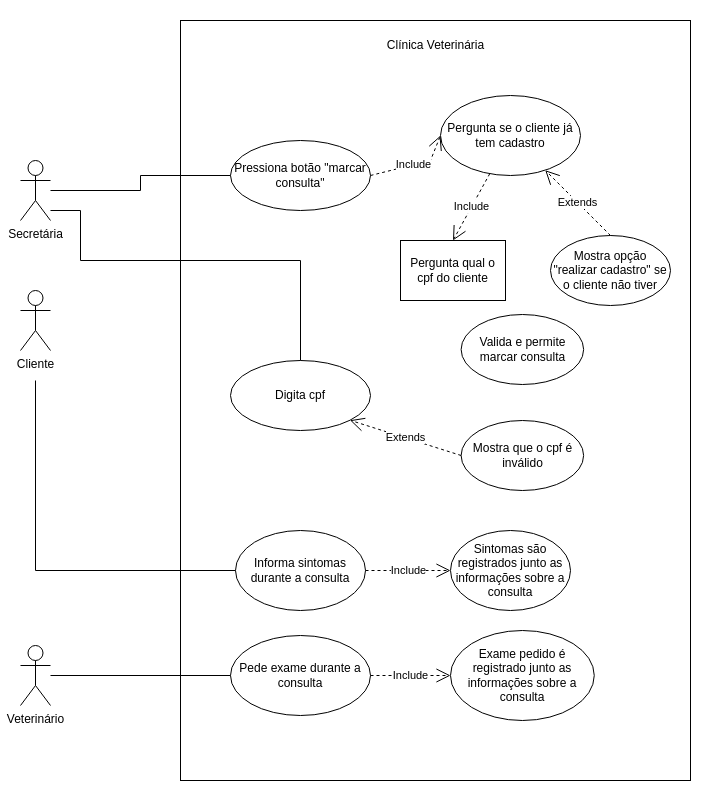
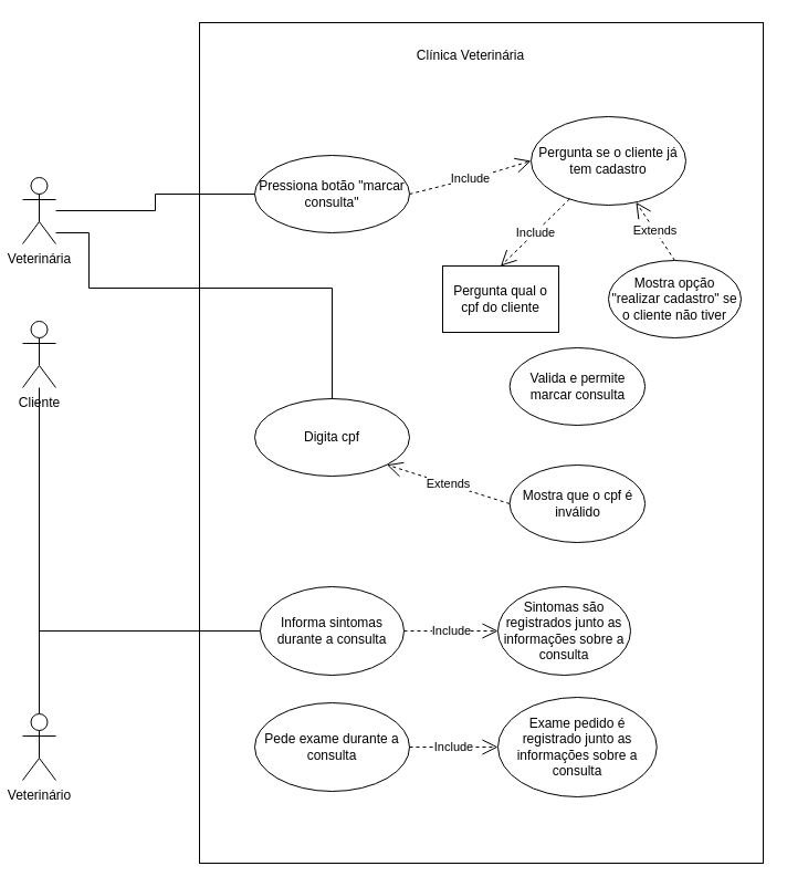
- <mxCell id="5" value="Clínica Veterinária" style="text;html=1;resizable=0;autosize=1;align=center;verticalAlign=middle;points=[];fillColor=none;strokeColor=none;rounded=0;" vertex="1" parent="1"><mxGeometry x="380" y="35" width="110" height="20" as="geometry" /></mxCell>
+ <mxCell id="5" value="Clínica Veterinária" style="text;html=1;resizable=0;autosize=1;align=center;verticalAlign=middle;points=[];fillColor=none;strokeColor=none;rounded=0;" vertex="1" parent="1"><mxGeometry x="370" y="40" width="110" height="20" as="geometry" /></mxCell>
- <mxCell id="6" value="Pergunta se o cliente já tem cadastro" style="ellipse;whiteSpace=wrap;html=1;" vertex="1" parent="1"><mxGeometry x="440" y="95" width="140" height="80" as="geometry" /></mxCell>
+ <mxCell id="6" value="Pergunta se o cliente já tem cadastro" style="ellipse;whiteSpace=wrap;html=1;" vertex="1" parent="1"><mxGeometry x="480" y="105" width="140" height="80" as="geometry" /></mxCell>
- <mxCell id="23" value="Secretária" style="shape=umlActor;verticalLabelPosition=bottom;verticalAlign=top;html=1;" vertex="1" parent="1"><mxGeometry x="20" y="160" width="30" height="60" as="geometry" /></mxCell>
+ <mxCell id="23" value="Veterinária" style="shape=umlActor;verticalLabelPosition=bottom;verticalAlign=top;html=1;" vertex="1" parent="1"><mxGeometry x="20" y="160" width="30" height="60" as="geometry" /></mxCell>
- <mxCell id="24" style="edgeStyle=orthogonalEdgeStyle;rounded=0;orthogonalLoop=1;jettySize=auto;html=1;entryX=0;entryY=0.5;entryDx=0;entryDy=0;endArrow=none;endFill=0;" edge="1" parent="1" source="25" target="17"><mxGeometry relative="1" as="geometry" /></mxCell>
+ <mxCell id="24" style="edgeStyle=orthogonalEdgeStyle;rounded=0;orthogonalLoop=1;jettySize=auto;html=1;endArrow=none;endFill=0;" edge="1" parent="1" source="25" target="2"><mxGeometry relative="1" as="geometry" /></mxCell>
